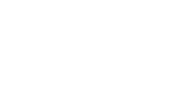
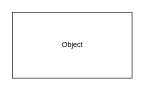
+ <mxCell id="2" value="Object" style="html=1;" vertex="1" parent="1"><mxGeometry x="20" y="20" width="200" height="110" as="geometry" /></mxCell>
